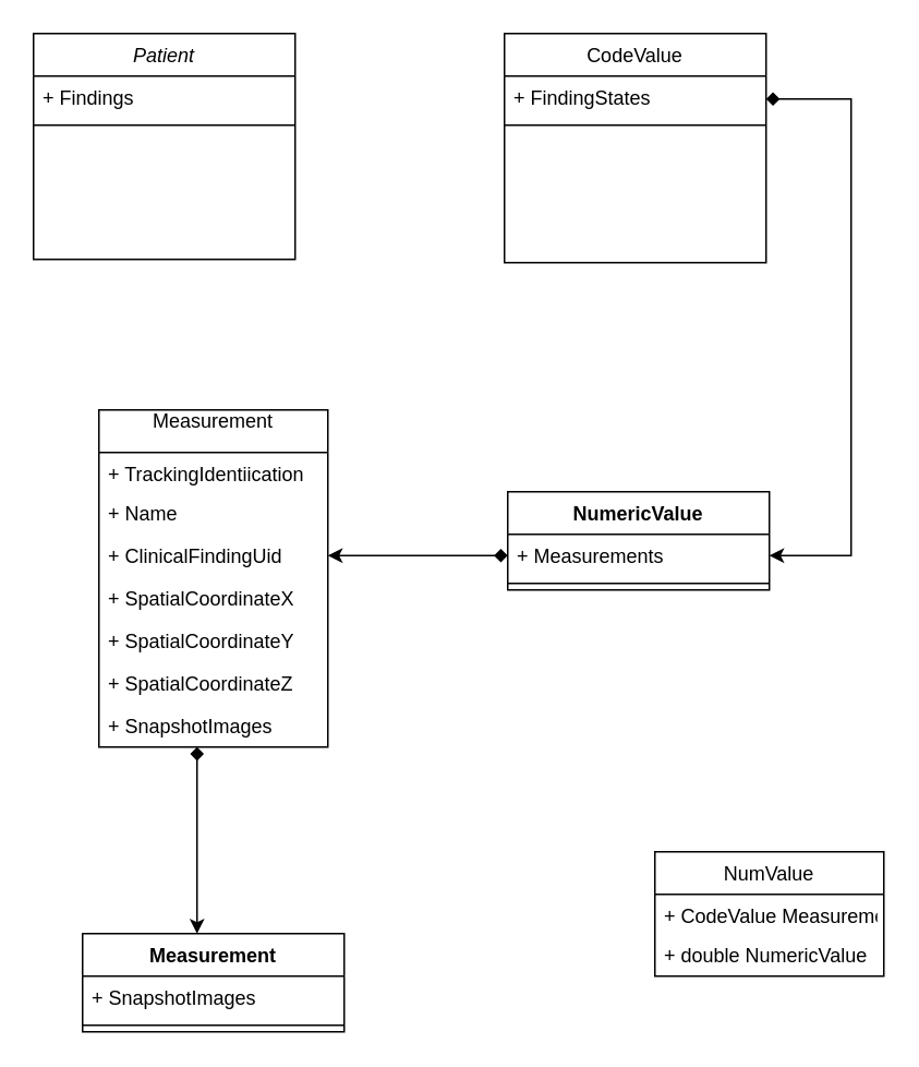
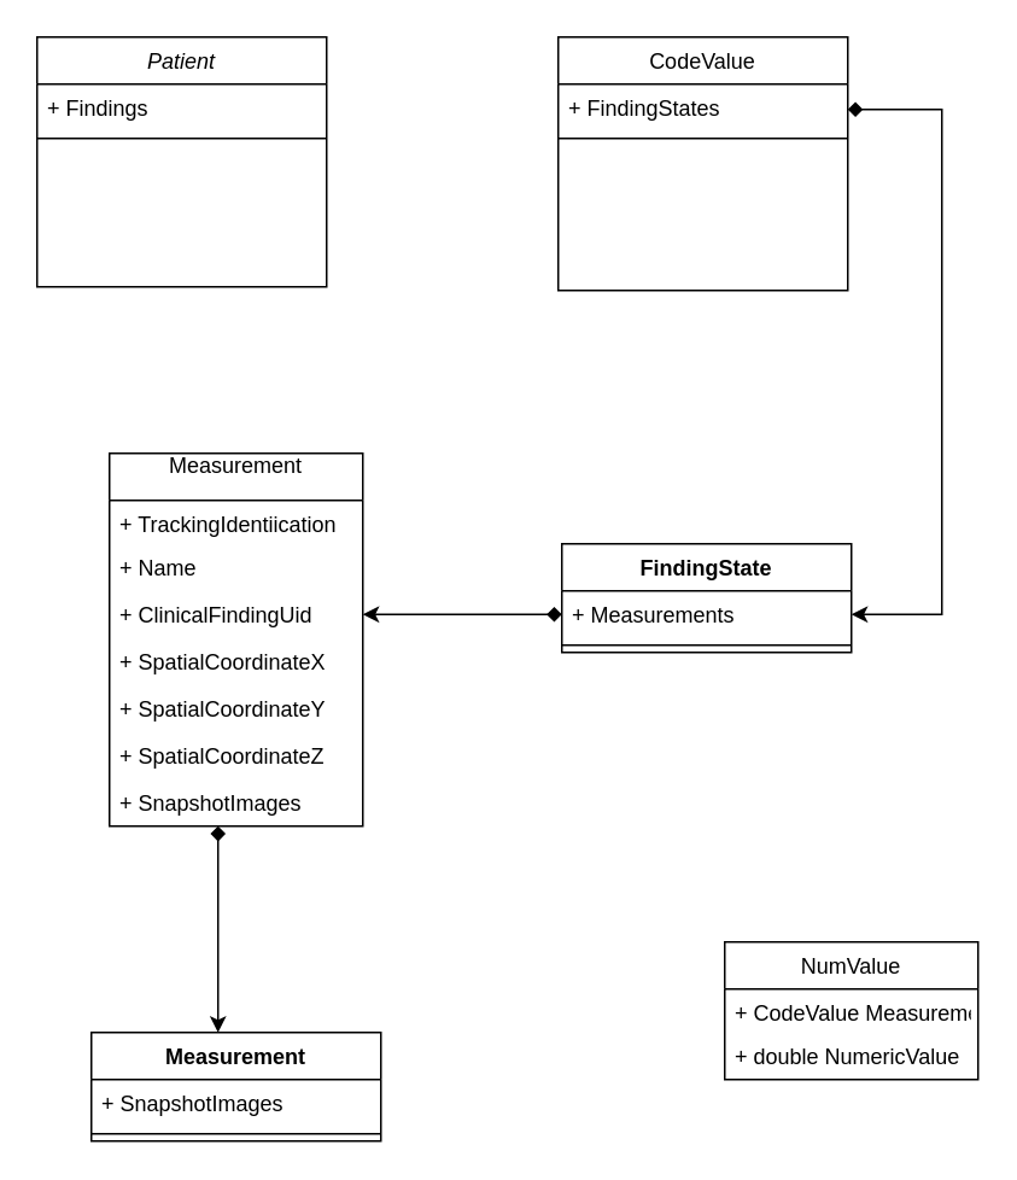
- <mxCell id="8" value="NumericValue" style="swimlane;fontStyle=1;align=center;verticalAlign=top;childLayout=stackLayout;horizontal=1;startSize=26;horizontalStack=0;resizeParent=1;resizeParentMax=0;resizeLast=0;collapsible=1;marginBottom=0;" parent="1" vertex="1"><mxGeometry x="310" y="300" width="160" height="60" as="geometry" /></mxCell>
+ <mxCell id="8" value="FindingState" style="swimlane;fontStyle=1;align=center;verticalAlign=top;childLayout=stackLayout;horizontal=1;startSize=26;horizontalStack=0;resizeParent=1;resizeParentMax=0;resizeLast=0;collapsible=1;marginBottom=0;" parent="1" vertex="1"><mxGeometry x="310" y="300" width="160" height="60" as="geometry" /></mxCell>
